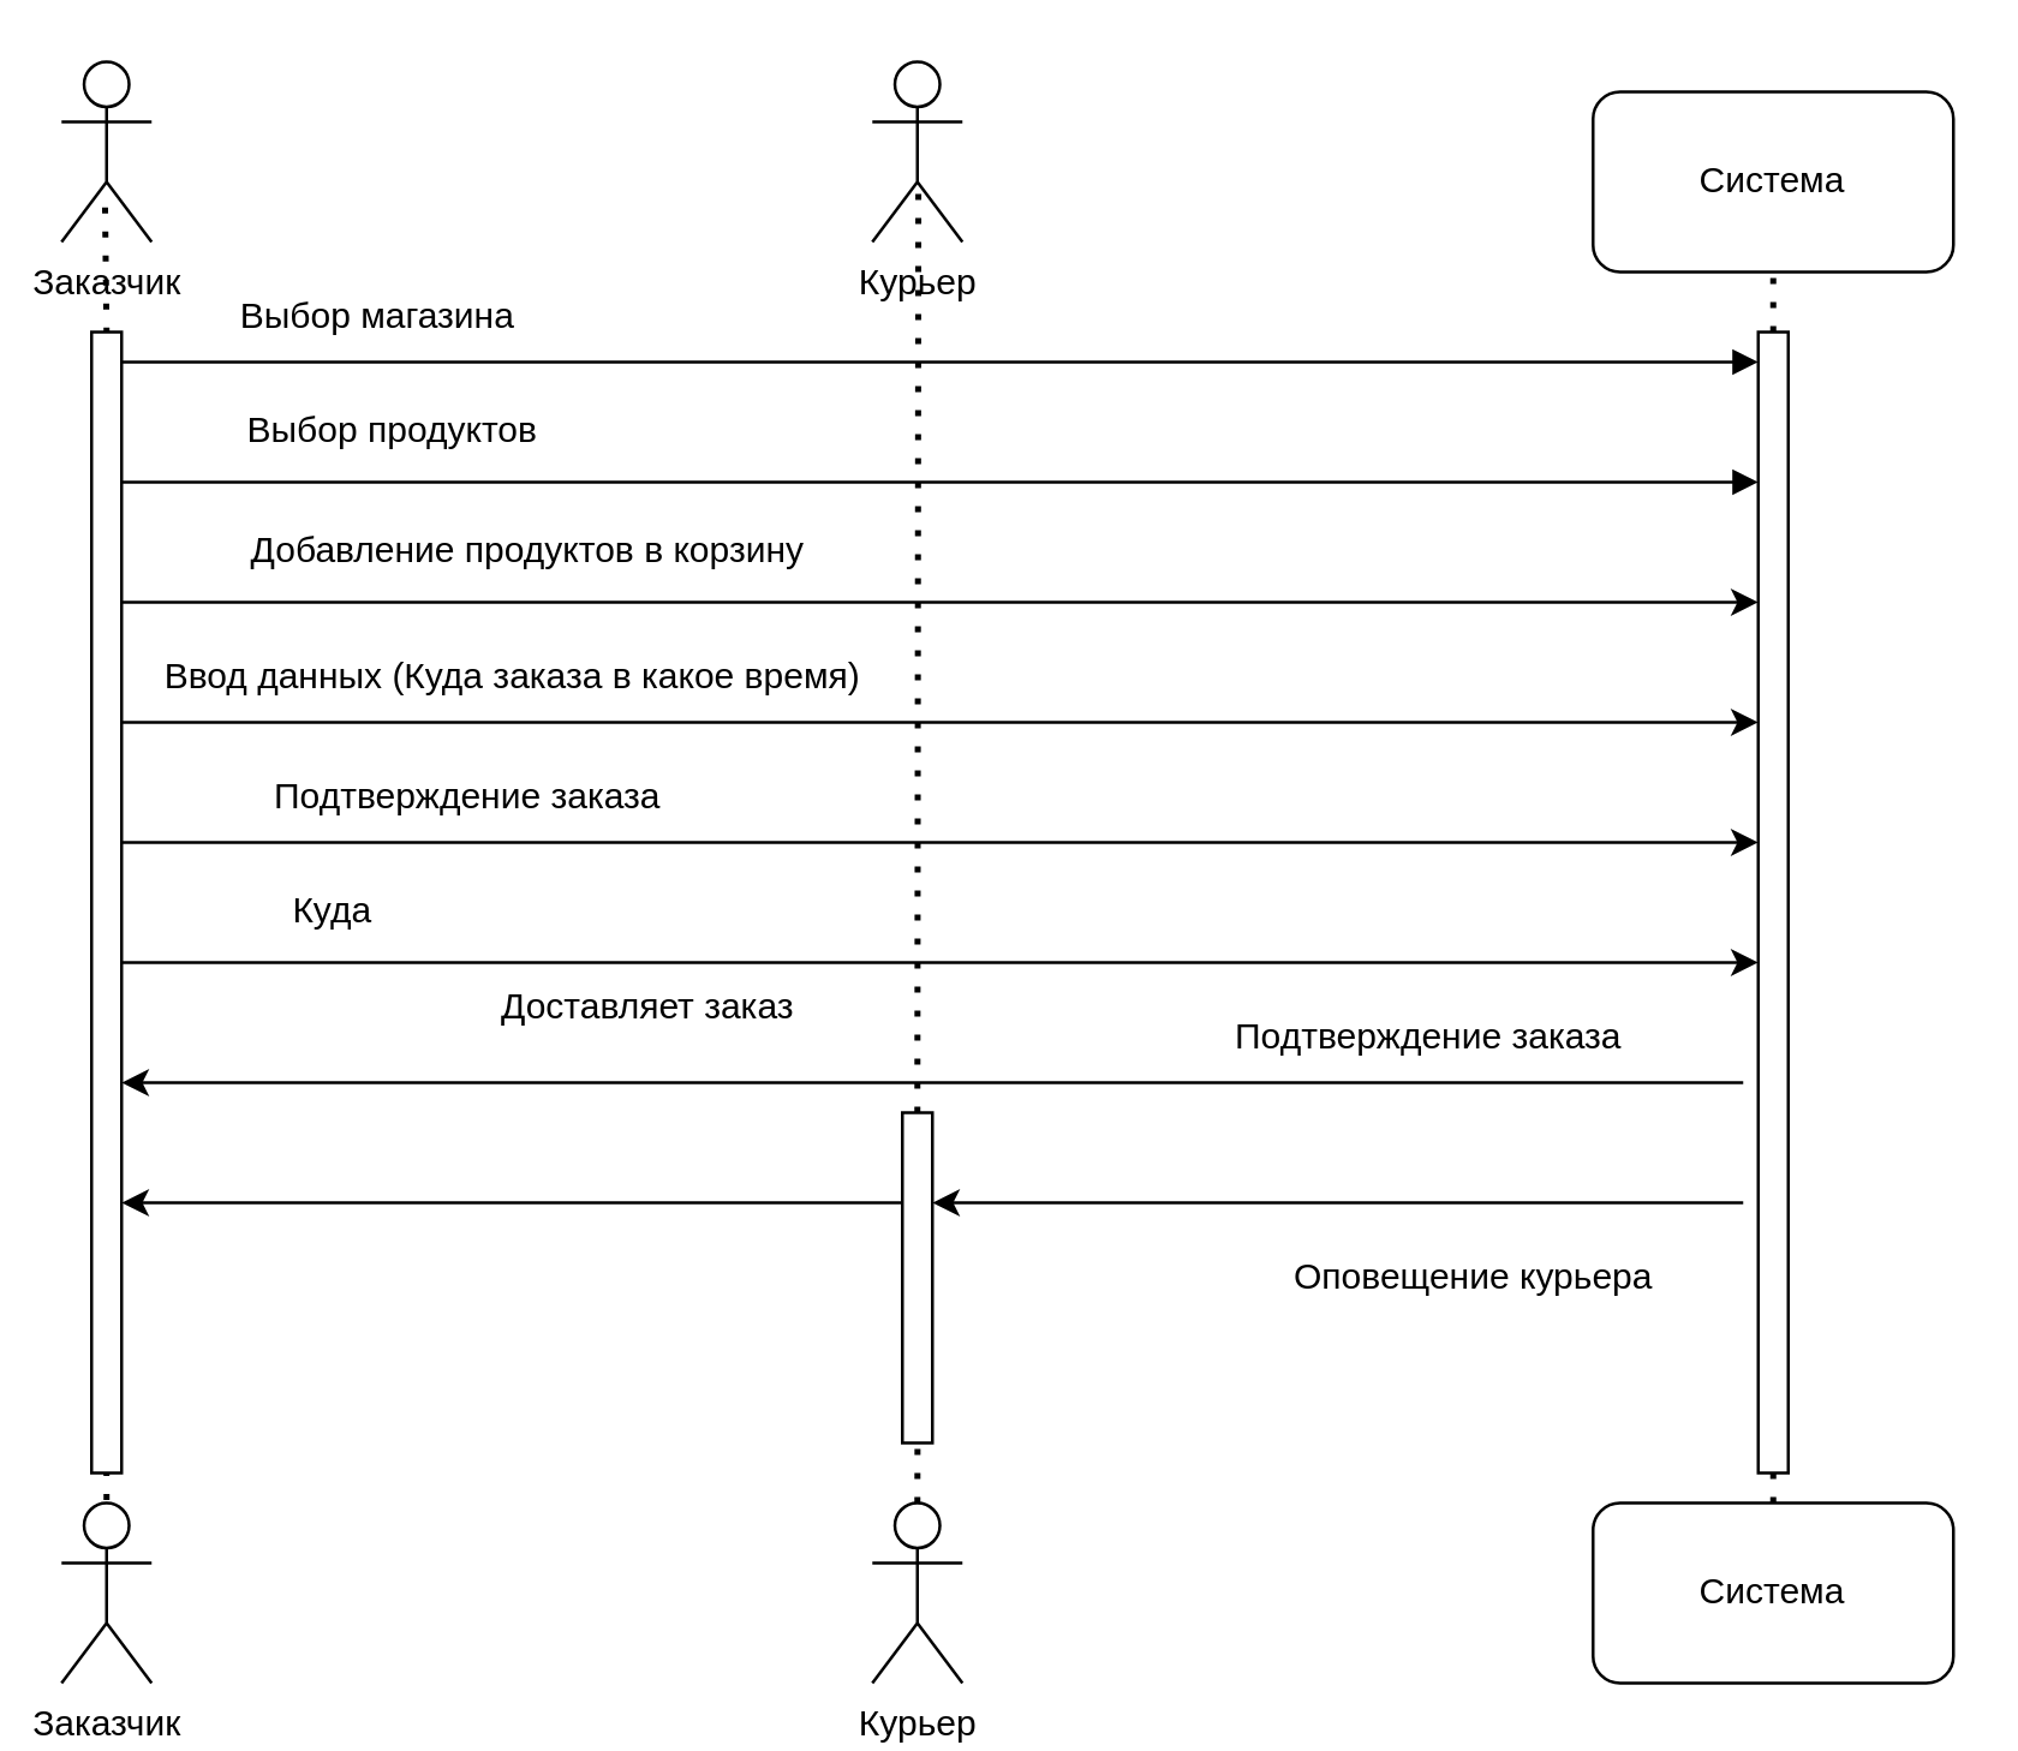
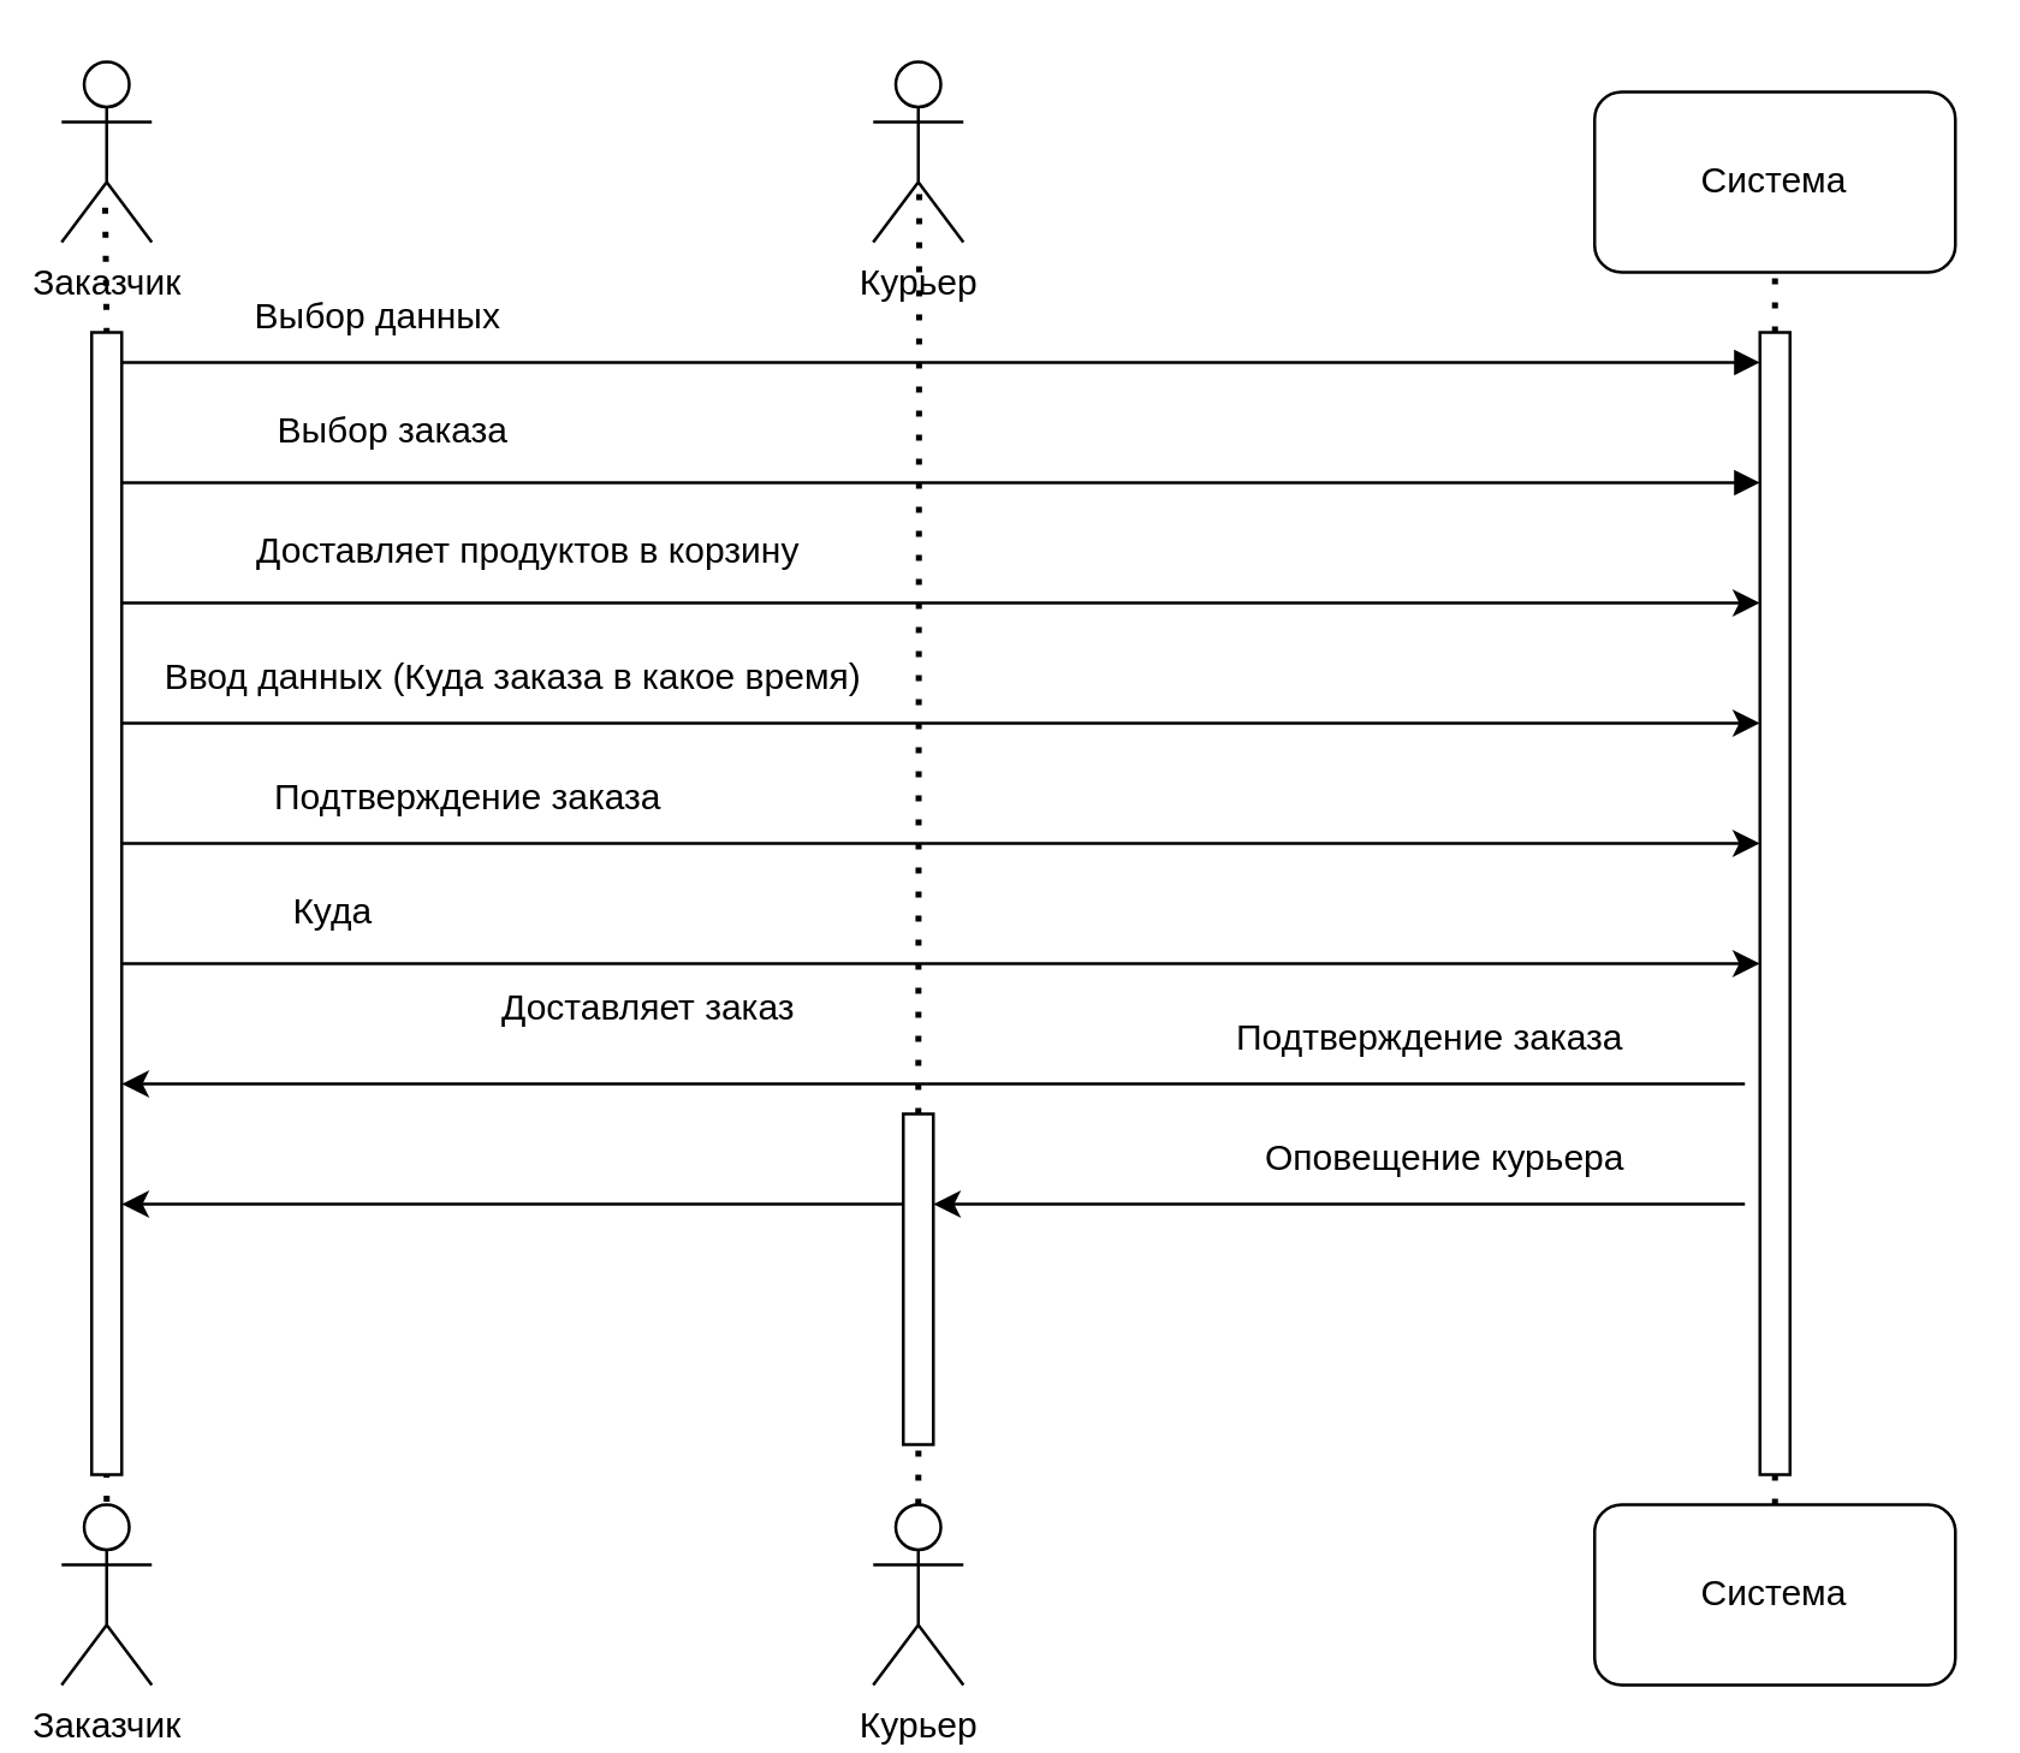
- <mxCell id="13" value="Выбор магазина" style="text;html=1;align=center;verticalAlign=middle;resizable=0;points=[];autosize=1;strokeColor=none;fillColor=none;" vertex="1" parent="1"><mxGeometry x="70" y="90" width="110" height="30" as="geometry" /></mxCell>
+ <mxCell id="13" value="Выбор данных" style="text;html=1;align=center;verticalAlign=middle;resizable=0;points=[];autosize=1;strokeColor=none;fillColor=none;" vertex="1" parent="1"><mxGeometry x="70" y="90" width="110" height="30" as="geometry" /></mxCell>
- <mxCell id="14" value="Выбор продуктов" style="text;html=1;align=center;verticalAlign=middle;resizable=0;points=[];autosize=1;strokeColor=none;fillColor=none;" vertex="1" parent="1"><mxGeometry x="70" y="128" width="120" height="30" as="geometry" /></mxCell>
+ <mxCell id="14" value="Выбор заказа" style="text;html=1;align=center;verticalAlign=middle;resizable=0;points=[];autosize=1;strokeColor=none;fillColor=none;" vertex="1" parent="1"><mxGeometry x="70" y="128" width="120" height="30" as="geometry" /></mxCell>
- <mxCell id="16" value="Добавление продуктов в корзину" style="text;html=1;align=center;verticalAlign=middle;resizable=0;points=[];autosize=1;strokeColor=none;fillColor=none;" vertex="1" parent="1"><mxGeometry x="70" y="168" width="210" height="30" as="geometry" /></mxCell>
+ <mxCell id="16" value="Доставляет продуктов в корзину" style="text;html=1;align=center;verticalAlign=middle;resizable=0;points=[];autosize=1;strokeColor=none;fillColor=none;" vertex="1" parent="1"><mxGeometry x="70" y="168" width="210" height="30" as="geometry" /></mxCell>
- <mxCell id="32" value="Оповещение курьера" style="text;html=1;align=center;verticalAlign=middle;resizable=0;points=[];autosize=1;strokeColor=none;fillColor=none;" vertex="1" parent="1"><mxGeometry x="420" y="410" width="140" height="30" as="geometry" /></mxCell>
+ <mxCell id="32" value="Оповещение курьера" style="text;html=1;align=center;verticalAlign=middle;resizable=0;points=[];autosize=1;strokeColor=none;fillColor=none;" vertex="1" parent="1"><mxGeometry x="410" y="370" width="140" height="30" as="geometry" /></mxCell>
